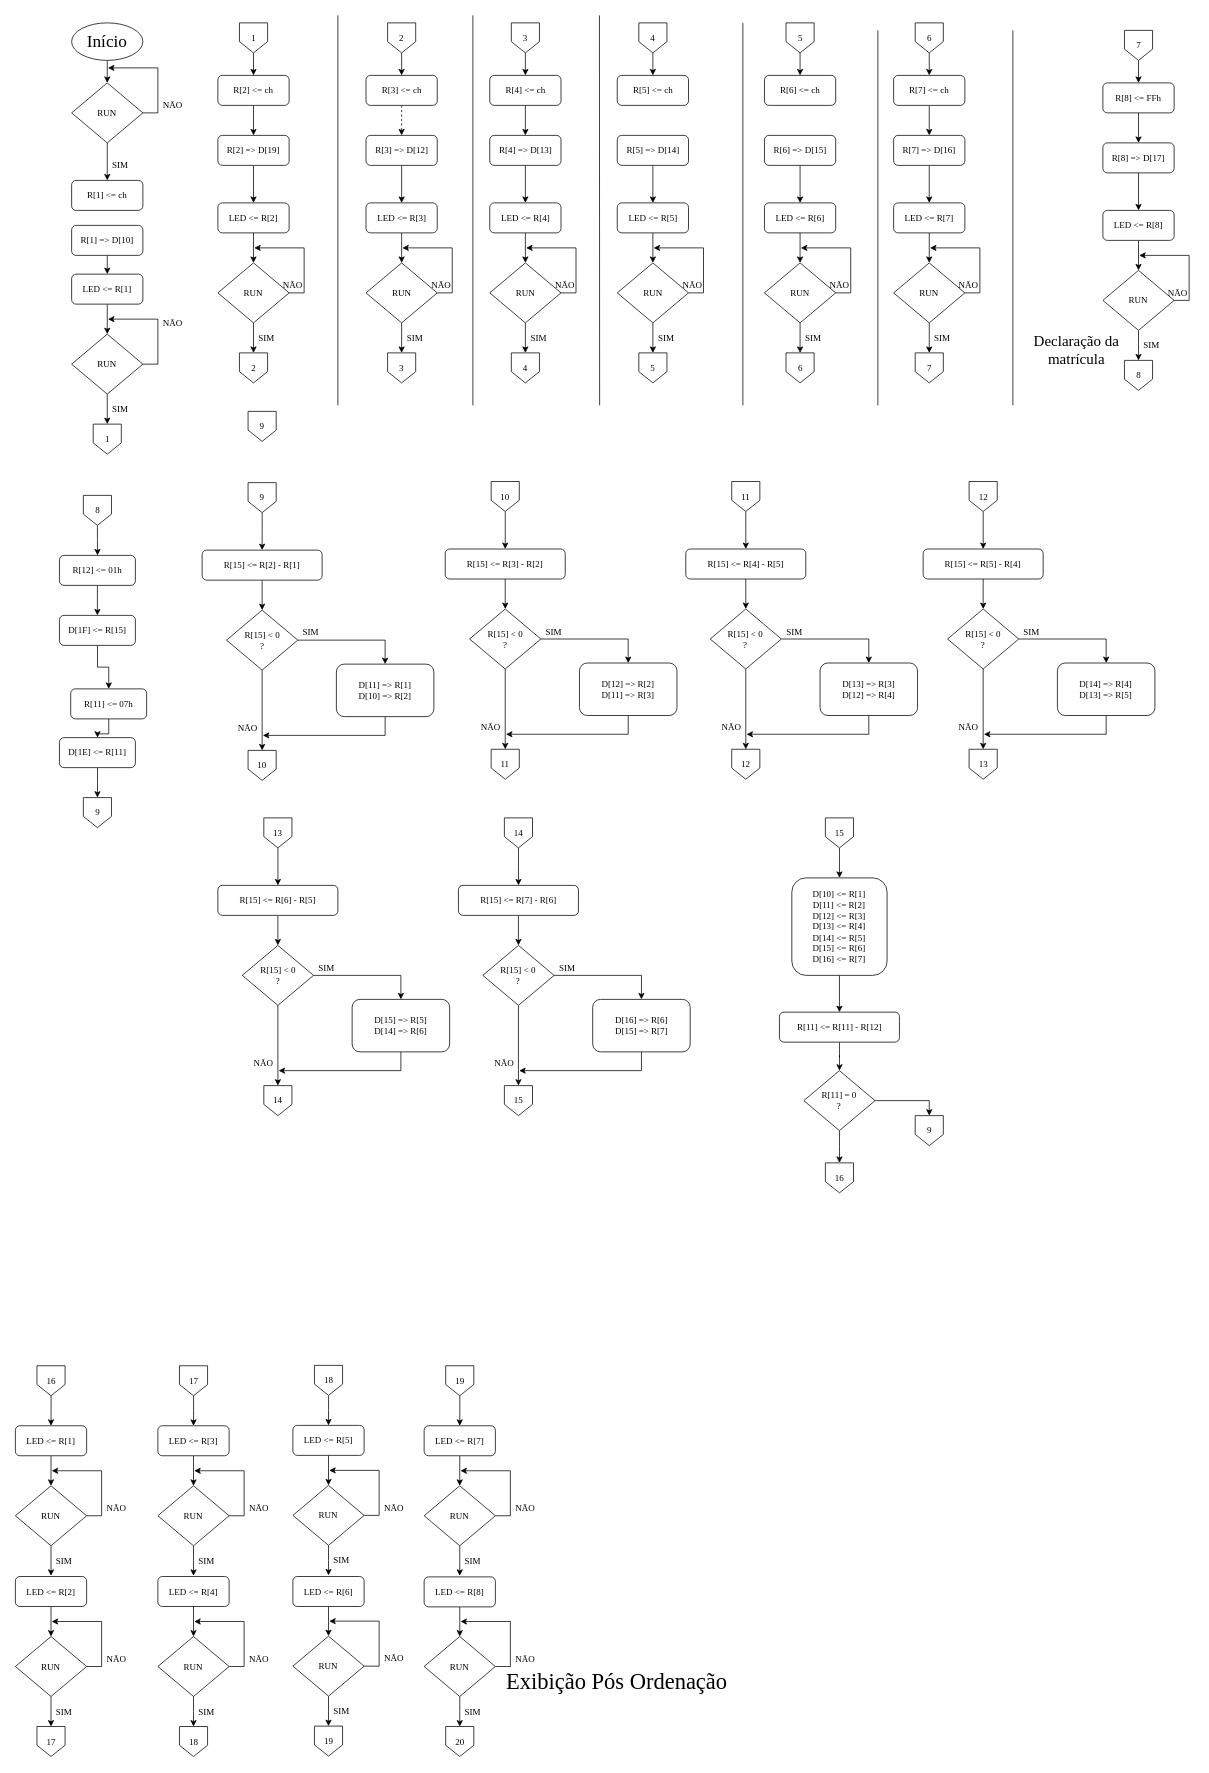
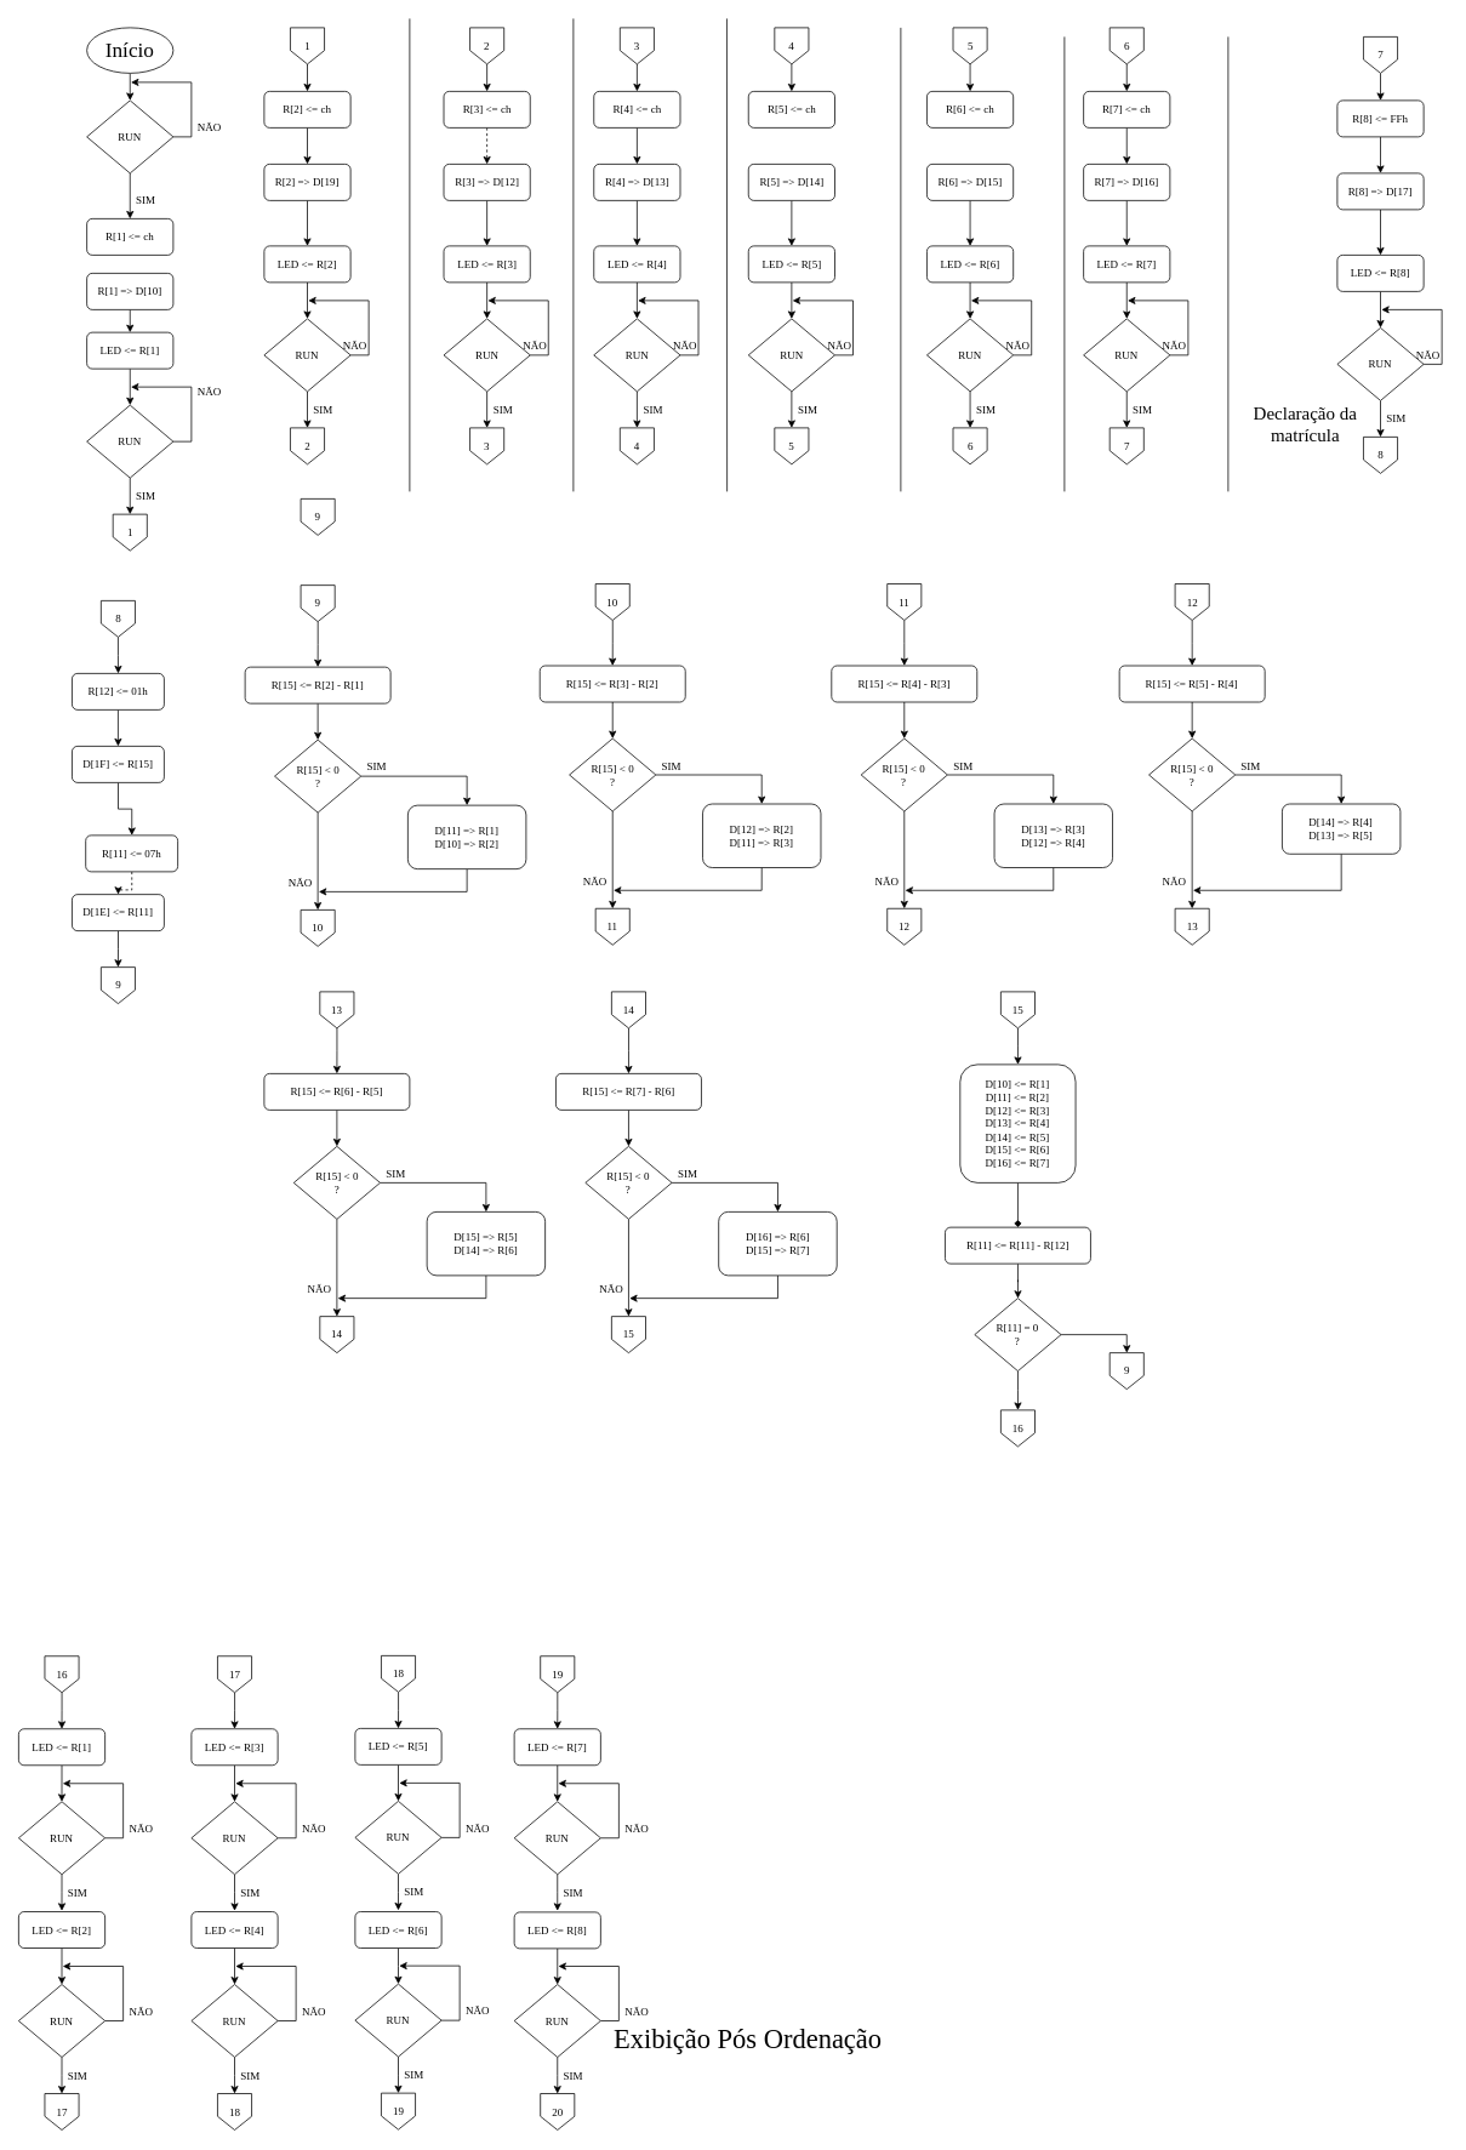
- <mxCell id="231" value="R[15] &amp;lt;= R[4] - R[5]" style="rounded=1;whiteSpace=wrap;html=1;fontFamily=Verdana;" vertex="1" parent="1"><mxGeometry x="913.88" y="731.5" width="160" height="40" as="geometry" /></mxCell>
+ <mxCell id="231" value="R[15] &amp;lt;= R[4] - R[3]" style="rounded=1;whiteSpace=wrap;html=1;fontFamily=Verdana;" vertex="1" parent="1"><mxGeometry x="913.88" y="731.5" width="160" height="40" as="geometry" /></mxCell>
- <mxCell id="248" value="D[14] =&amp;gt; R[4]&lt;br&gt;D[13] =&amp;gt; R[5]" style="rounded=1;whiteSpace=wrap;html=1;fontFamily=Verdana;" vertex="1" parent="1"><mxGeometry x="1409.38" y="883.5" width="130" height="70" as="geometry" /></mxCell>
+ <mxCell id="248" value="D[14] =&amp;gt; R[4]&lt;br&gt;D[13] =&amp;gt; R[5]" style="rounded=1;whiteSpace=wrap;html=1;fontFamily=Verdana;" vertex="1" parent="1"><mxGeometry x="1409.38" y="883.5" width="130" height="55" as="geometry" /></mxCell>
- <mxCell id="211" value="" style="edgeStyle=orthogonalEdgeStyle;rounded=0;orthogonalLoop=1;jettySize=auto;html=1;" edge="1" parent="1" source="212" target="214"><mxGeometry relative="1" as="geometry" /></mxCell>
+ <mxCell id="211" value="" style="edgeStyle=orthogonalEdgeStyle;rounded=0;orthogonalLoop=1;jettySize=auto;html=1;dashed=1;" edge="1" parent="1" source="212" target="214"><mxGeometry relative="1" as="geometry" /></mxCell>
- <mxCell id="207" value="" style="edgeStyle=orthogonalEdgeStyle;rounded=0;orthogonalLoop=1;jettySize=auto;html=1;" edge="1" parent="1" source="208" target="281"><mxGeometry relative="1" as="geometry" /></mxCell>
+ <mxCell id="207" value="" style="edgeStyle=orthogonalEdgeStyle;rounded=0;orthogonalLoop=1;jettySize=auto;html=1;endArrow=diamond;" edge="1" parent="1" source="208" target="281"><mxGeometry relative="1" as="geometry" /></mxCell>
